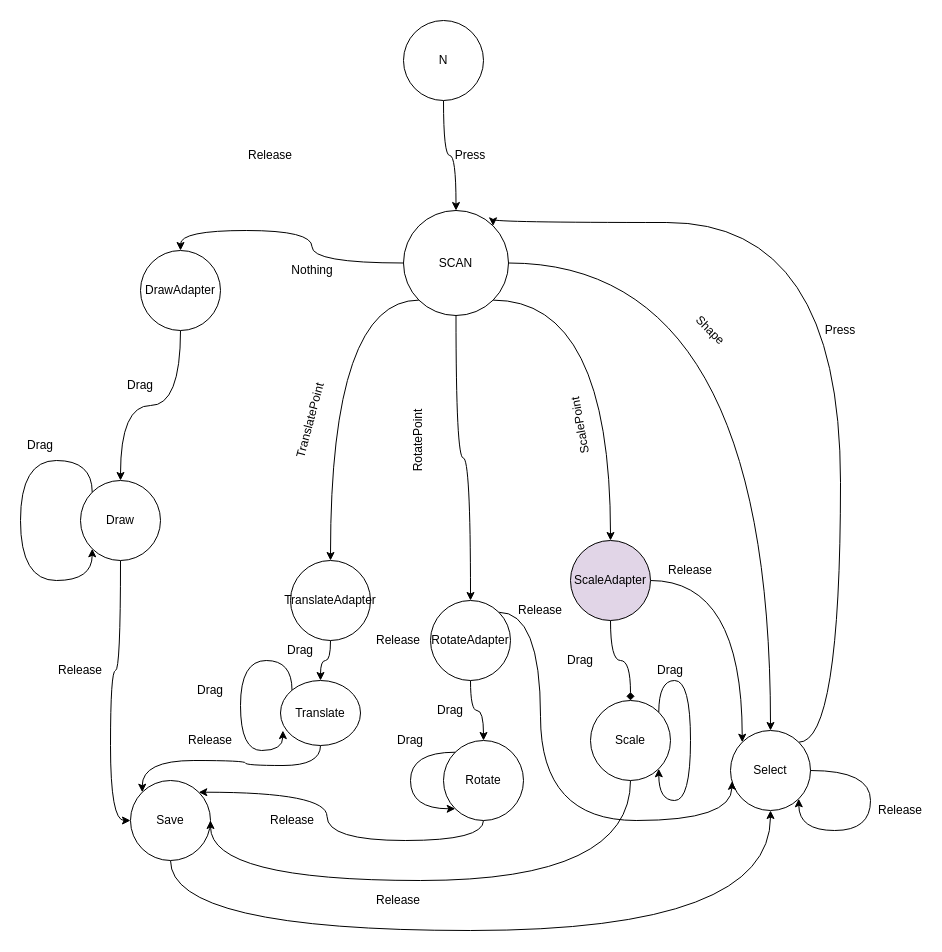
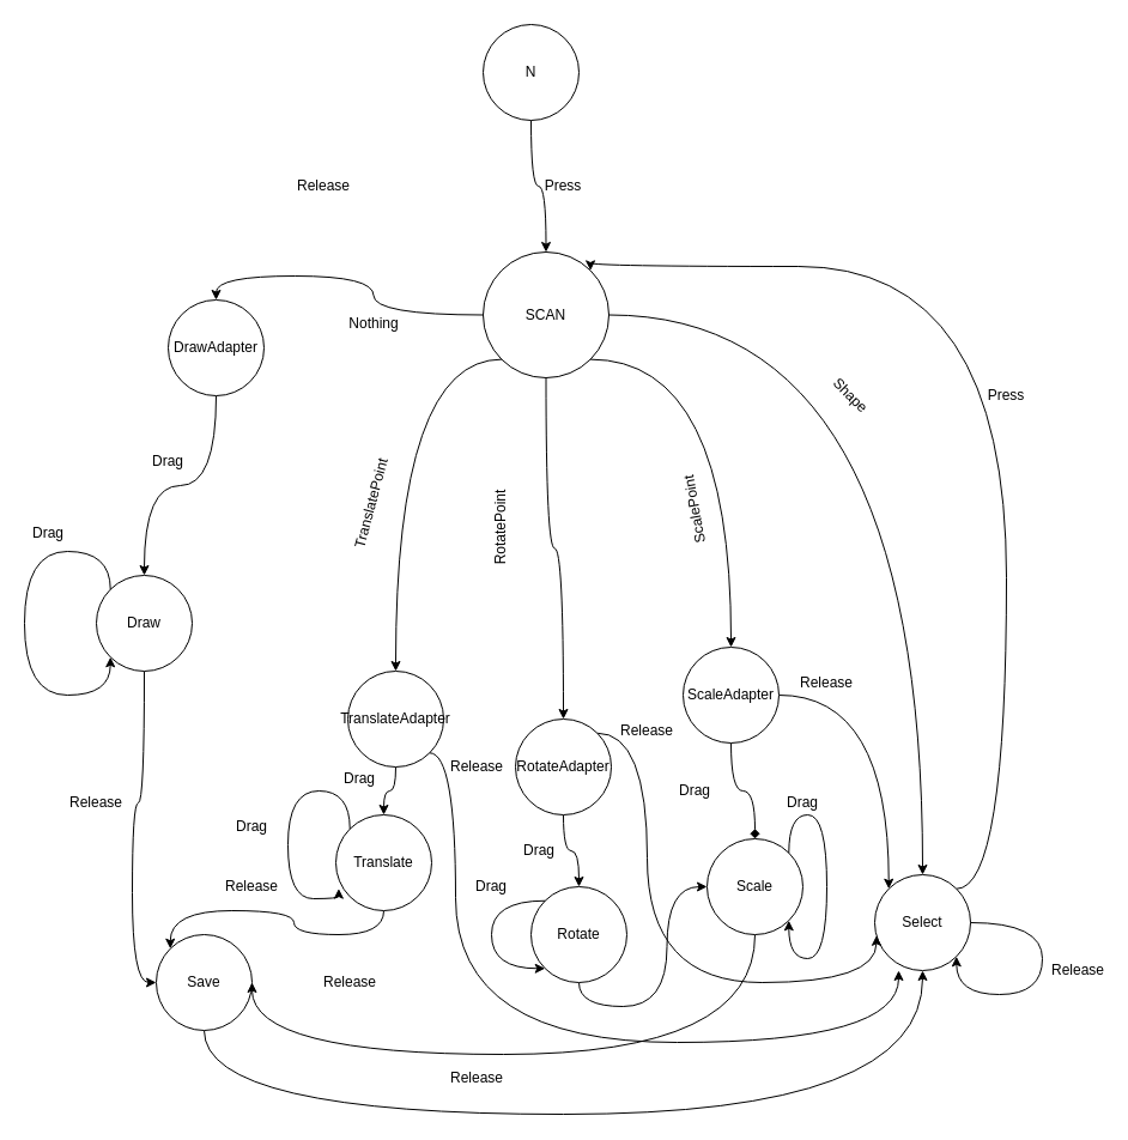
- <mxCell id="24" value="ScaleAdapter" style="ellipse;whiteSpace=wrap;html=1;aspect=fixed;fillColor=#e1d5e7;" vertex="1" parent="1"><mxGeometry x="570" y="540" width="80" height="80" as="geometry" /></mxCell>
+ <mxCell id="24" value="ScaleAdapter" style="ellipse;whiteSpace=wrap;html=1;aspect=fixed;" vertex="1" parent="1"><mxGeometry x="570" y="540" width="80" height="80" as="geometry" /></mxCell>
- <mxCell id="28" value="Translate" style="ellipse;whiteSpace=wrap;html=1;aspect=fixed;" vertex="1" parent="1"><mxGeometry x="280" y="680" width="80" height="65" as="geometry" /></mxCell>
+ <mxCell id="28" value="Translate" style="ellipse;whiteSpace=wrap;html=1;aspect=fixed;" vertex="1" parent="1"><mxGeometry x="280" y="680" width="80" height="80" as="geometry" /></mxCell>
- <mxCell id="29" style="edgeStyle=orthogonalEdgeStyle;curved=1;rounded=0;orthogonalLoop=1;jettySize=auto;html=1;exitX=0.5;exitY=1;exitDx=0;exitDy=0;entryX=1;entryY=0;entryDx=0;entryDy=0;" edge="1" parent="1" source="30" target="26"><mxGeometry relative="1" as="geometry" /></mxCell>
+ <mxCell id="29" style="edgeStyle=orthogonalEdgeStyle;curved=1;rounded=0;orthogonalLoop=1;jettySize=auto;html=1;exitX=0.5;exitY=1;exitDx=0;exitDy=0;" edge="1" parent="1" source="30" target="32"><mxGeometry relative="1" as="geometry" /></mxCell>
+ <mxCell id="17" style="edgeStyle=orthogonalEdgeStyle;curved=1;rounded=0;orthogonalLoop=1;jettySize=auto;html=1;exitX=1;exitY=1;exitDx=0;exitDy=0;entryX=0.25;entryY=1;entryDx=0;entryDy=0;entryPerimeter=0;" edge="1" parent="1" source="18" target="15"><mxGeometry relative="1" as="geometry"><Array as="points"><mxPoint x="380" y="628" /><mxPoint x="380" y="870" /><mxPoint x="750" y="870" /></Array></mxGeometry></mxCell>
